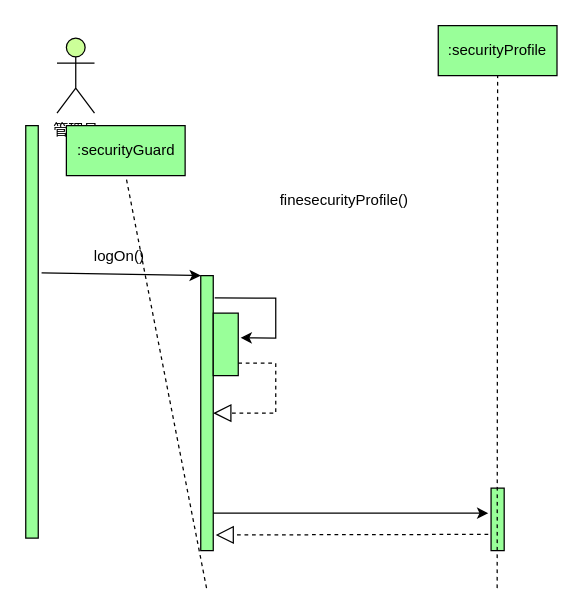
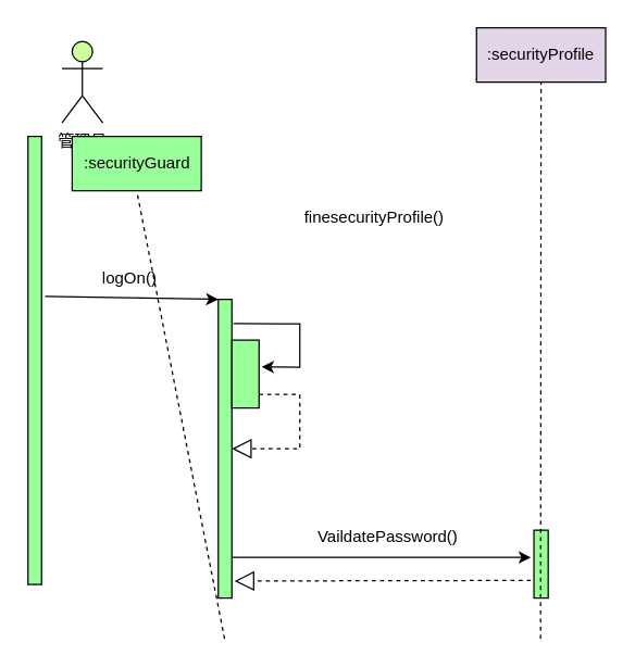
- <mxCell id="11" value=":securityProfile" style="rounded=0;whiteSpace=wrap;html=1;fillColor=#99FF99;" vertex="1" parent="1"><mxGeometry x="350" y="20" width="95" height="40" as="geometry" /></mxCell>
+ <mxCell id="11" value=":securityProfile" style="rounded=0;whiteSpace=wrap;html=1;fillColor=#e1d5e7;" vertex="1" parent="1"><mxGeometry x="350" y="20" width="95" height="40" as="geometry" /></mxCell>
+ <mxCell id="15" value="VaildatePassword()" style="text;strokeColor=none;align=center;fillColor=none;html=1;verticalAlign=middle;whiteSpace=wrap;rounded=0;" vertex="1" parent="1"><mxGeometry x="230" y="380" width="110" height="30" as="geometry" /></mxCell>
